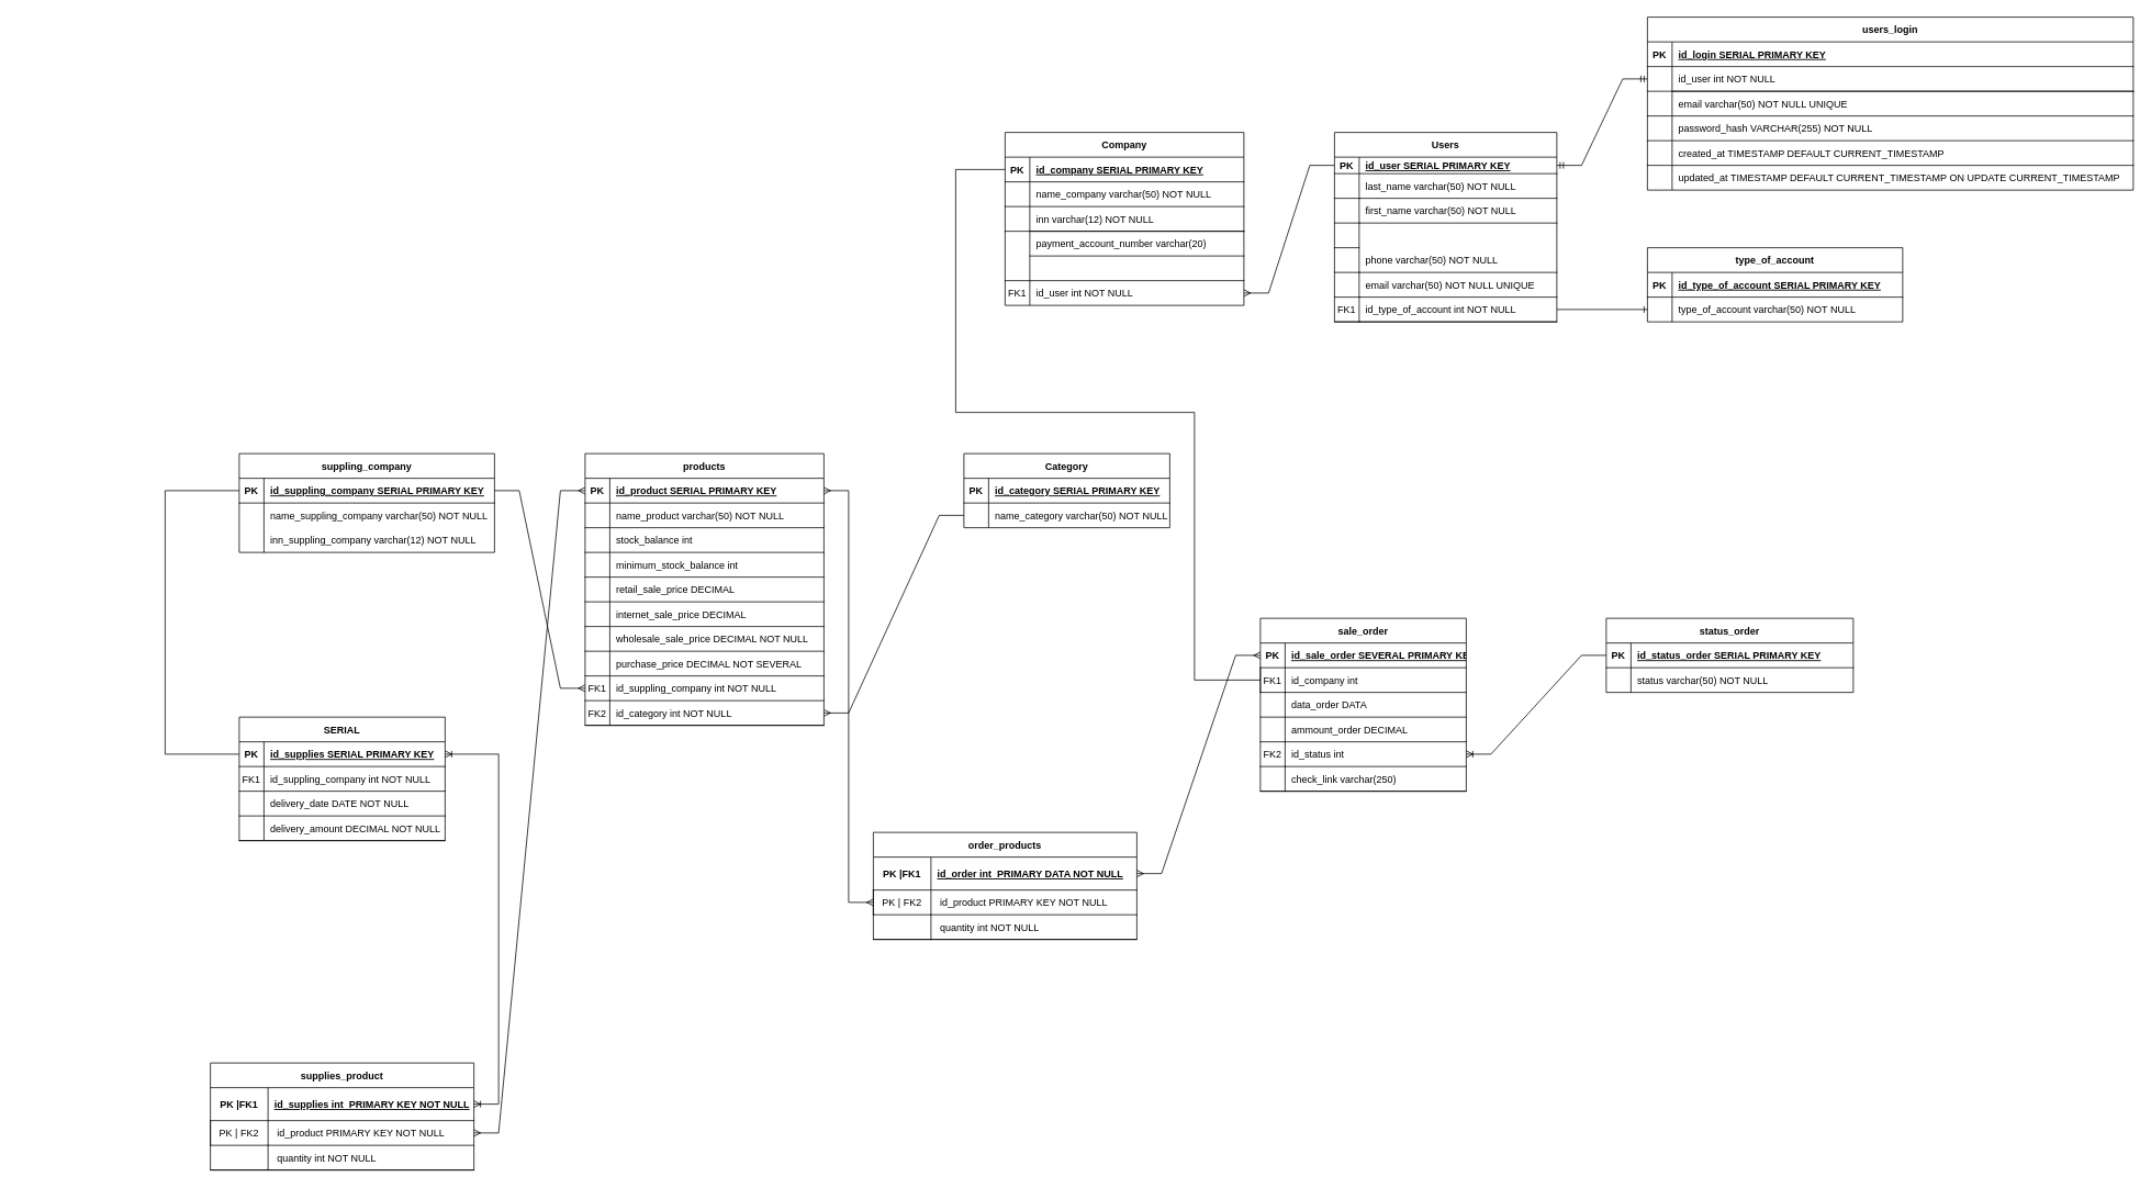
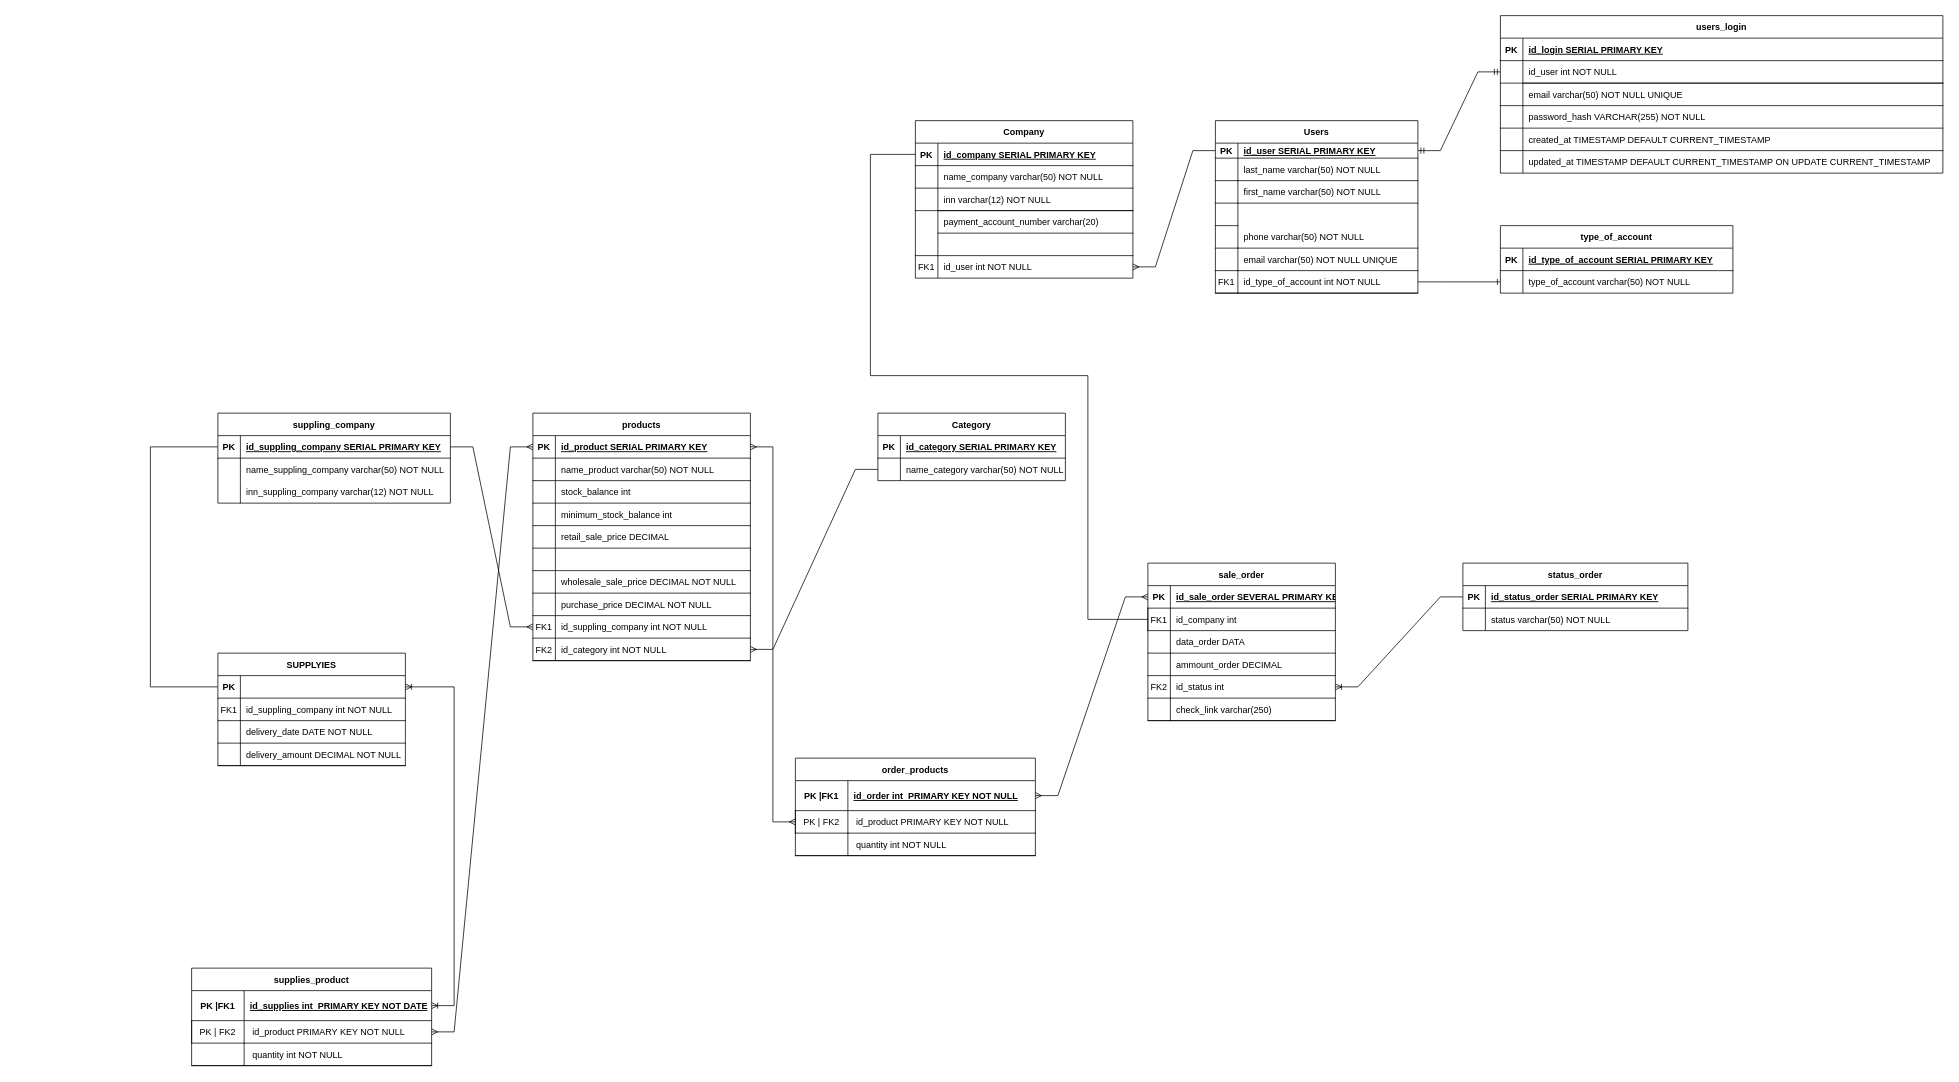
- <mxCell id="95" value="internet_sale_price DECIMAL" style="shape=partialRectangle;overflow=hidden;connectable=0;fillColor=none;top=0;left=0;bottom=0;right=0;align=left;spacingLeft=6;" parent="93" vertex="1"><mxGeometry x="30" width="260" height="30" as="geometry"><mxRectangle width="260" height="30" as="alternateBounds" /></mxGeometry></mxCell>
- <mxCell id="101" value="purchase_price DECIMAL NOT SEVERAL" style="shape=partialRectangle;overflow=hidden;connectable=0;fillColor=none;top=0;left=0;bottom=0;right=0;align=left;spacingLeft=6;" parent="99" vertex="1"><mxGeometry x="30" width="260" height="30" as="geometry"><mxRectangle width="260" height="30" as="alternateBounds" /></mxGeometry></mxCell>
+ <mxCell id="101" value="purchase_price DECIMAL NOT NULL" style="shape=partialRectangle;overflow=hidden;connectable=0;fillColor=none;top=0;left=0;bottom=0;right=0;align=left;spacingLeft=6;" parent="99" vertex="1"><mxGeometry x="30" width="260" height="30" as="geometry"><mxRectangle width="260" height="30" as="alternateBounds" /></mxGeometry></mxCell>
- <mxCell id="120" value="SERIAL" style="shape=table;startSize=30;container=1;collapsible=1;childLayout=tableLayout;fixedRows=1;rowLines=0;fontStyle=1;align=center;resizeLast=1;" parent="1" vertex="1"><mxGeometry x="290" y="870" width="250" height="150" as="geometry"><mxRectangle x="120" y="120" width="100" height="30" as="alternateBounds" /></mxGeometry></mxCell>
+ <mxCell id="120" value="SUPPLYIES" style="shape=table;startSize=30;container=1;collapsible=1;childLayout=tableLayout;fixedRows=1;rowLines=0;fontStyle=1;align=center;resizeLast=1;" parent="1" vertex="1"><mxGeometry x="290" y="870" width="250" height="150" as="geometry"><mxRectangle x="120" y="120" width="100" height="30" as="alternateBounds" /></mxGeometry></mxCell>
- <mxCell id="123" value="id_supplies SERIAL PRIMARY KEY" style="shape=partialRectangle;overflow=hidden;connectable=0;fillColor=none;top=0;left=0;bottom=0;right=0;align=left;spacingLeft=6;fontStyle=5;" parent="121" vertex="1"><mxGeometry x="30" width="220" height="30" as="geometry"><mxRectangle width="220" height="30" as="alternateBounds" /></mxGeometry></mxCell>
- <mxCell id="164" value="id_order int  PRIMARY DATA NOT NULL" style="shape=partialRectangle;overflow=hidden;connectable=0;fillColor=none;top=0;left=0;bottom=0;right=0;align=left;spacingLeft=6;fontStyle=5;" vertex="1" parent="162"><mxGeometry x="70" width="250" height="40" as="geometry"><mxRectangle width="250" height="40" as="alternateBounds" /></mxGeometry></mxCell>
+ <mxCell id="164" value="id_order int  PRIMARY KEY NOT NULL" style="shape=partialRectangle;overflow=hidden;connectable=0;fillColor=none;top=0;left=0;bottom=0;right=0;align=left;spacingLeft=6;fontStyle=5;" vertex="1" parent="162"><mxGeometry x="70" width="250" height="40" as="geometry"><mxRectangle width="250" height="40" as="alternateBounds" /></mxGeometry></mxCell>
- <mxCell id="177" value="id_supplies int  PRIMARY KEY NOT NULL" style="shape=partialRectangle;overflow=hidden;connectable=0;fillColor=none;top=0;left=0;bottom=0;right=0;align=left;spacingLeft=6;fontStyle=5;" vertex="1" parent="175"><mxGeometry x="70" width="250" height="40" as="geometry"><mxRectangle width="250" height="40" as="alternateBounds" /></mxGeometry></mxCell>
+ <mxCell id="177" value="id_supplies int  PRIMARY KEY NOT DATE" style="shape=partialRectangle;overflow=hidden;connectable=0;fillColor=none;top=0;left=0;bottom=0;right=0;align=left;spacingLeft=6;fontStyle=5;" vertex="1" parent="175"><mxGeometry x="70" width="250" height="40" as="geometry"><mxRectangle width="250" height="40" as="alternateBounds" /></mxGeometry></mxCell>
